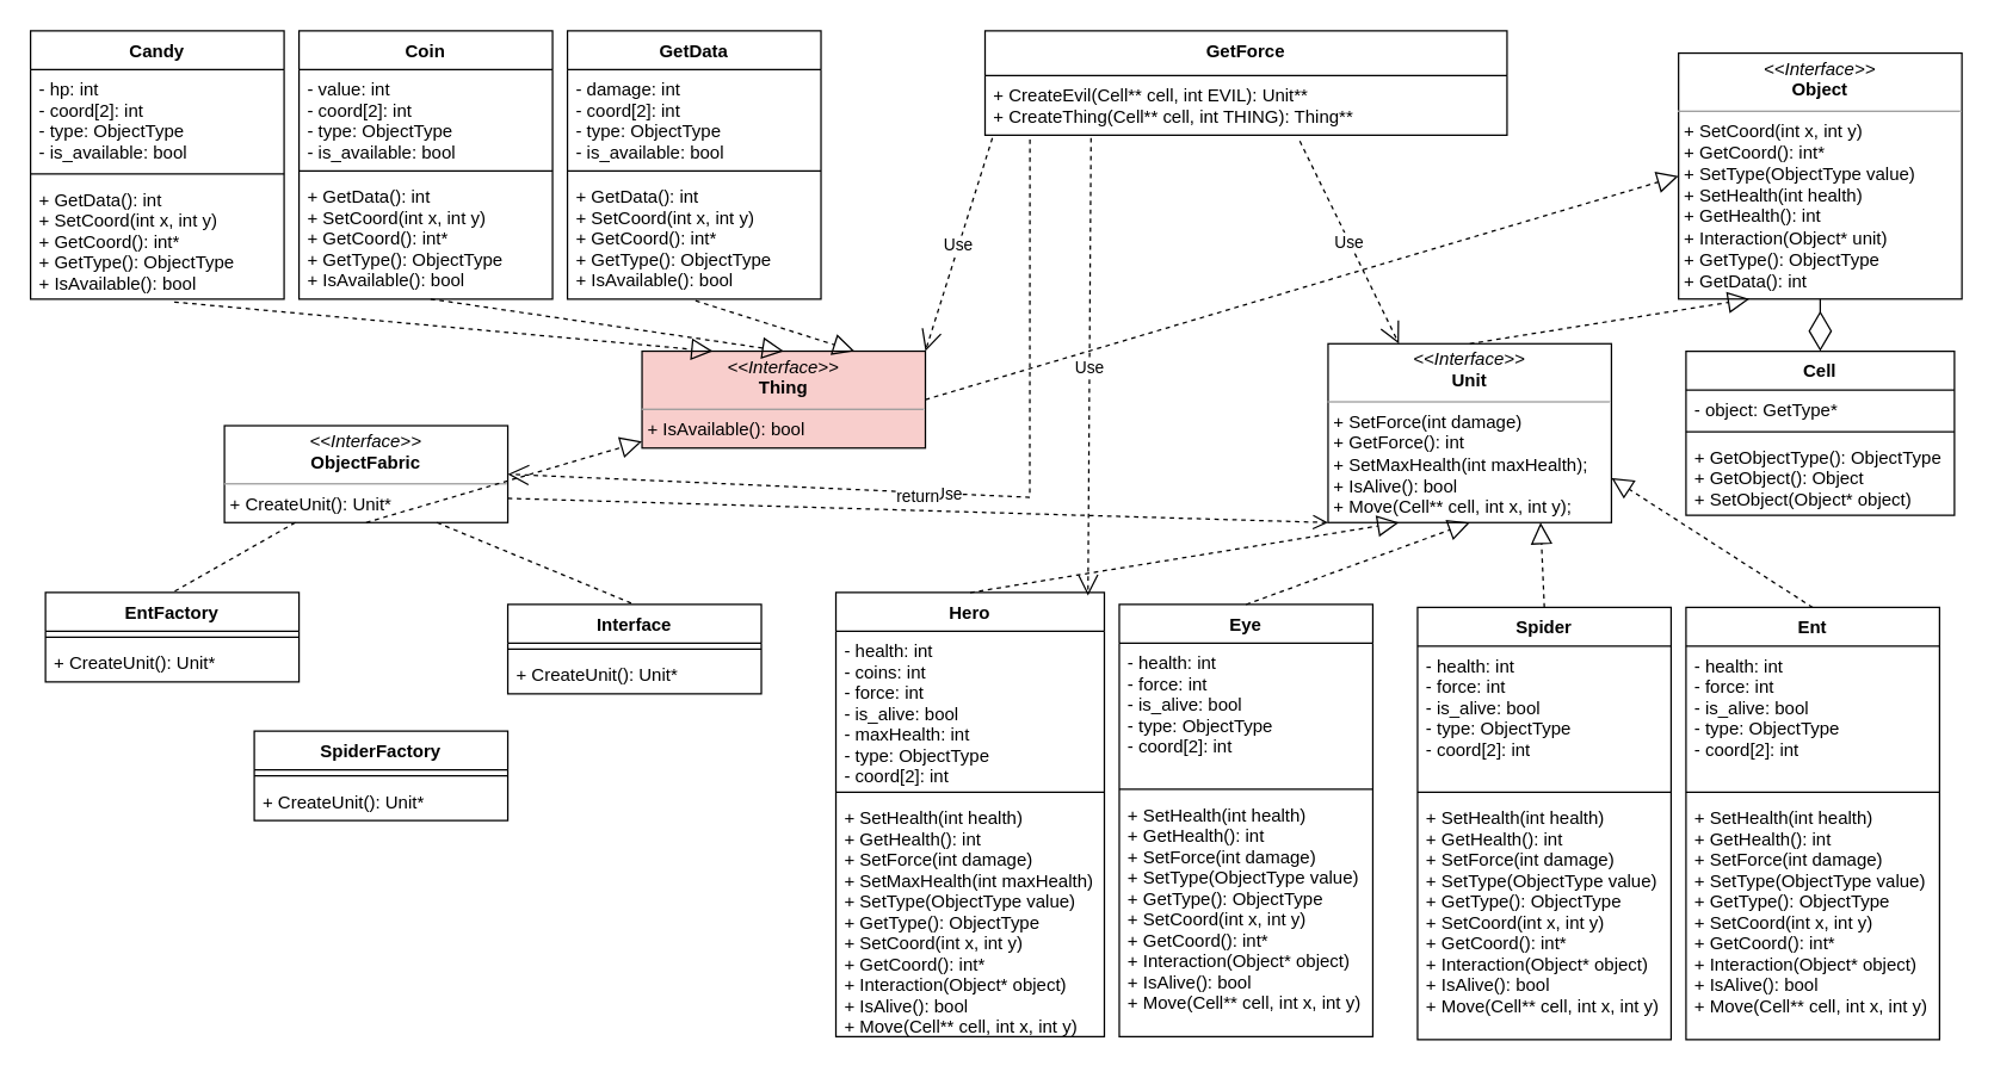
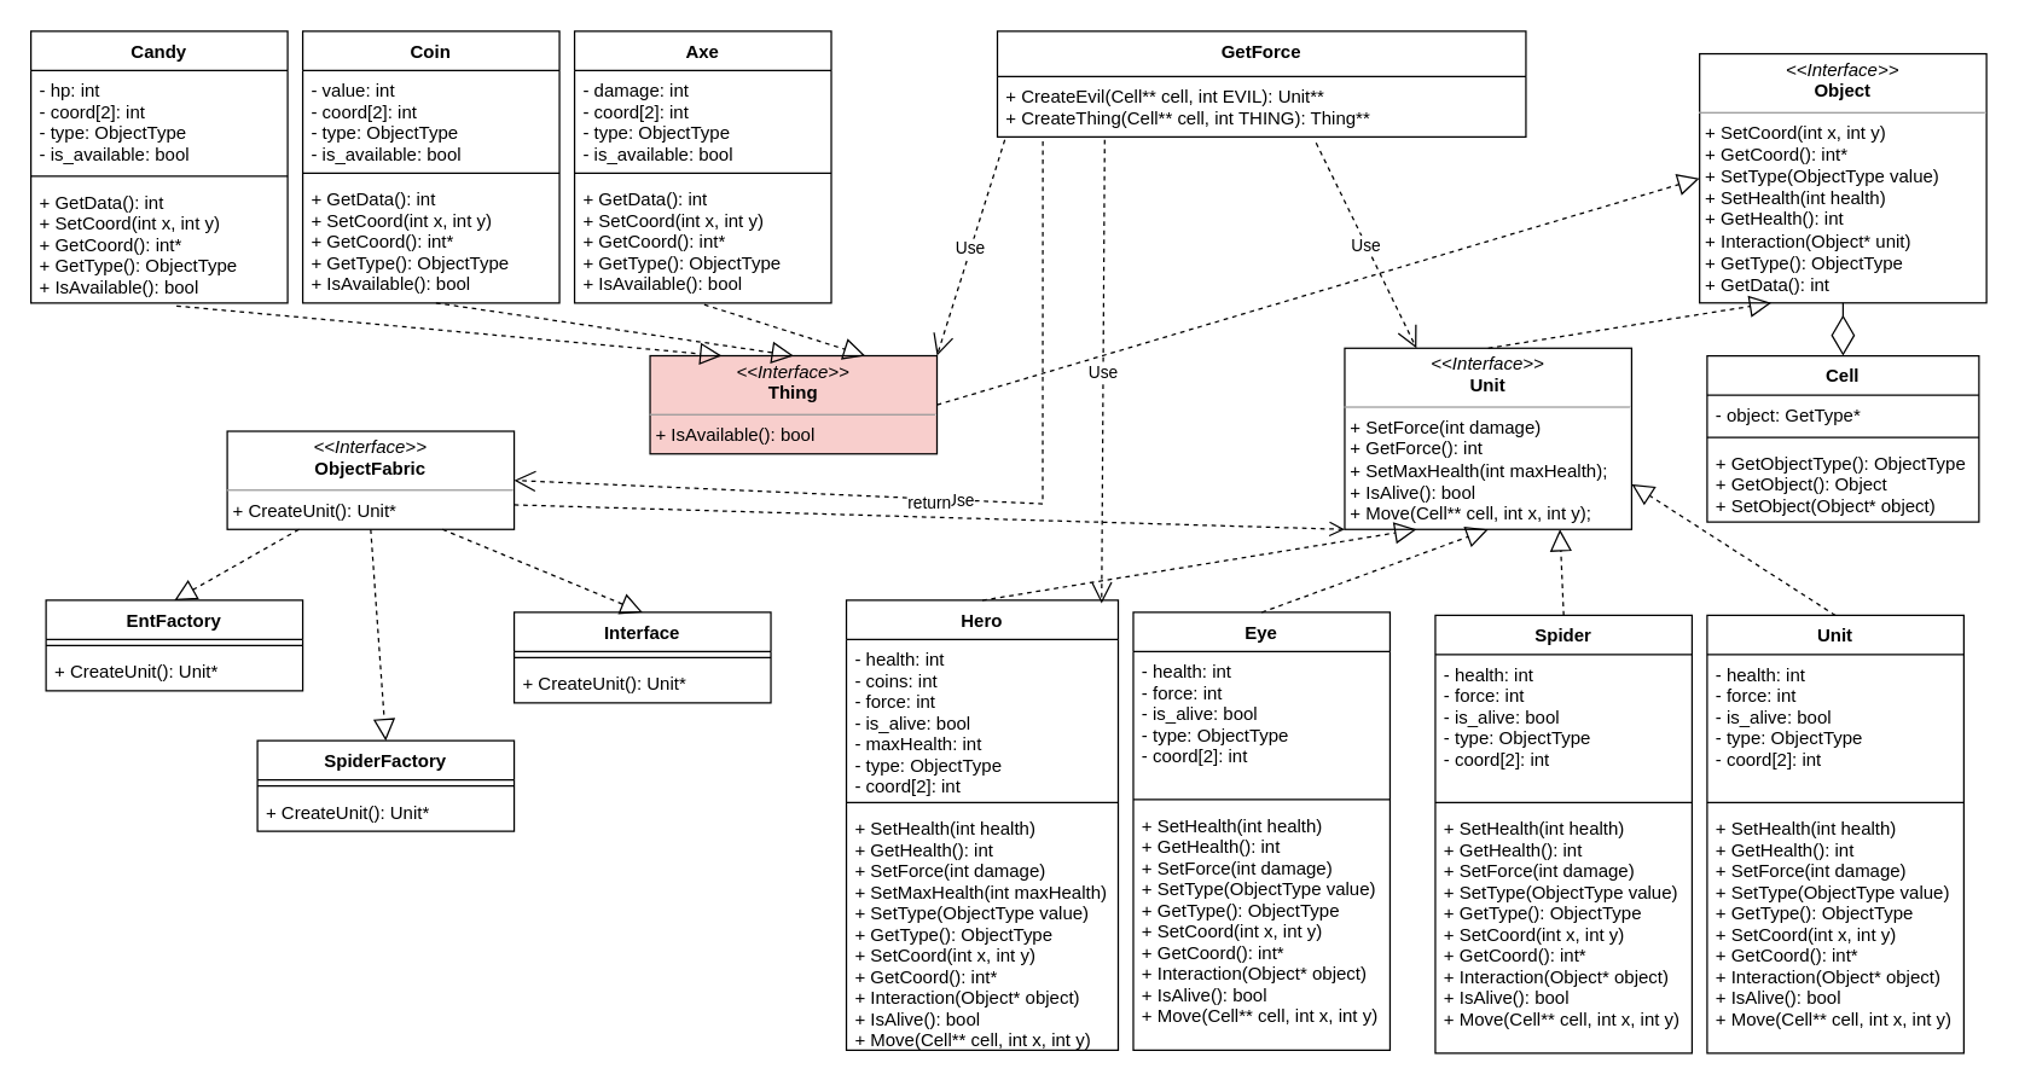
- <mxCell id="48" value="GetData" style="swimlane;fontStyle=1;align=center;verticalAlign=top;childLayout=stackLayout;horizontal=1;startSize=26;horizontalStack=0;resizeParent=1;resizeParentMax=0;resizeLast=0;collapsible=1;marginBottom=0;" parent="1" vertex="1"><mxGeometry x="380" y="20" width="170" height="180" as="geometry" /></mxCell>
+ <mxCell id="48" value="Axe" style="swimlane;fontStyle=1;align=center;verticalAlign=top;childLayout=stackLayout;horizontal=1;startSize=26;horizontalStack=0;resizeParent=1;resizeParentMax=0;resizeLast=0;collapsible=1;marginBottom=0;" parent="1" vertex="1"><mxGeometry x="380" y="20" width="170" height="180" as="geometry" /></mxCell>
- <mxCell id="43" value="" style="endArrow=block;dashed=1;endFill=0;endSize=12;html=1;exitX=0.5;exitY=1;exitDx=0;exitDy=0;" parent="1" source="31" target="56" edge="1"><mxGeometry width="160" relative="1" as="geometry"><mxPoint x="120" y="85" as="sourcePoint" /><mxPoint x="100" y="125" as="targetPoint" /></mxGeometry></mxCell>
+ <mxCell id="43" value="" style="endArrow=block;dashed=1;endFill=0;endSize=12;html=1;entryX=0.5;entryY=0;entryDx=0;entryDy=0;exitX=0.5;exitY=1;exitDx=0;exitDy=0;" parent="1" source="31" target="35" edge="1"><mxGeometry width="160" relative="1" as="geometry"><mxPoint x="120" y="85" as="sourcePoint" /><mxPoint x="100" y="125" as="targetPoint" /></mxGeometry></mxCell>
- <mxCell id="41" value="" style="endArrow=none;dashed=1;endFill=0;endSize=12;html=1;exitX=0.25;exitY=1;exitDx=0;exitDy=0;entryX=0.5;entryY=0;entryDx=0;entryDy=0;" parent="1" source="31" target="32" edge="1"><mxGeometry width="160" relative="1" as="geometry"><mxPoint x="60" y="195" as="sourcePoint" /><mxPoint x="30" y="115" as="targetPoint" /></mxGeometry></mxCell>
+ <mxCell id="41" value="" style="endArrow=block;dashed=1;endFill=0;endSize=12;html=1;exitX=0.25;exitY=1;exitDx=0;exitDy=0;entryX=0.5;entryY=0;entryDx=0;entryDy=0;" parent="1" source="31" target="32" edge="1"><mxGeometry width="160" relative="1" as="geometry"><mxPoint x="60" y="195" as="sourcePoint" /><mxPoint x="30" y="115" as="targetPoint" /></mxGeometry></mxCell>
- <mxCell id="42" value="" style="endArrow=none;dashed=1;endFill=0;endSize=12;html=1;exitX=0.75;exitY=1;exitDx=0;exitDy=0;entryX=0.5;entryY=0;entryDx=0;entryDy=0;" parent="1" source="31" target="38" edge="1"><mxGeometry width="160" relative="1" as="geometry"><mxPoint x="65" y="265" as="sourcePoint" /><mxPoint x="280" y="75" as="targetPoint" /></mxGeometry></mxCell>
+ <mxCell id="42" value="" style="endArrow=block;dashed=1;endFill=0;endSize=12;html=1;exitX=0.75;exitY=1;exitDx=0;exitDy=0;entryX=0.5;entryY=0;entryDx=0;entryDy=0;" parent="1" source="31" target="38" edge="1"><mxGeometry width="160" relative="1" as="geometry"><mxPoint x="65" y="265" as="sourcePoint" /><mxPoint x="280" y="75" as="targetPoint" /></mxGeometry></mxCell>
- <mxCell id="9" value="Ent" style="swimlane;fontStyle=1;align=center;verticalAlign=top;childLayout=stackLayout;horizontal=1;startSize=26;horizontalStack=0;resizeParent=1;resizeParentMax=0;resizeLast=0;collapsible=1;marginBottom=0;" parent="1" vertex="1"><mxGeometry x="1130" y="407" width="170" height="290" as="geometry" /></mxCell>
+ <mxCell id="9" value="Unit" style="swimlane;fontStyle=1;align=center;verticalAlign=top;childLayout=stackLayout;horizontal=1;startSize=26;horizontalStack=0;resizeParent=1;resizeParentMax=0;resizeLast=0;collapsible=1;marginBottom=0;" parent="1" vertex="1"><mxGeometry x="1130" y="407" width="170" height="290" as="geometry" /></mxCell>
